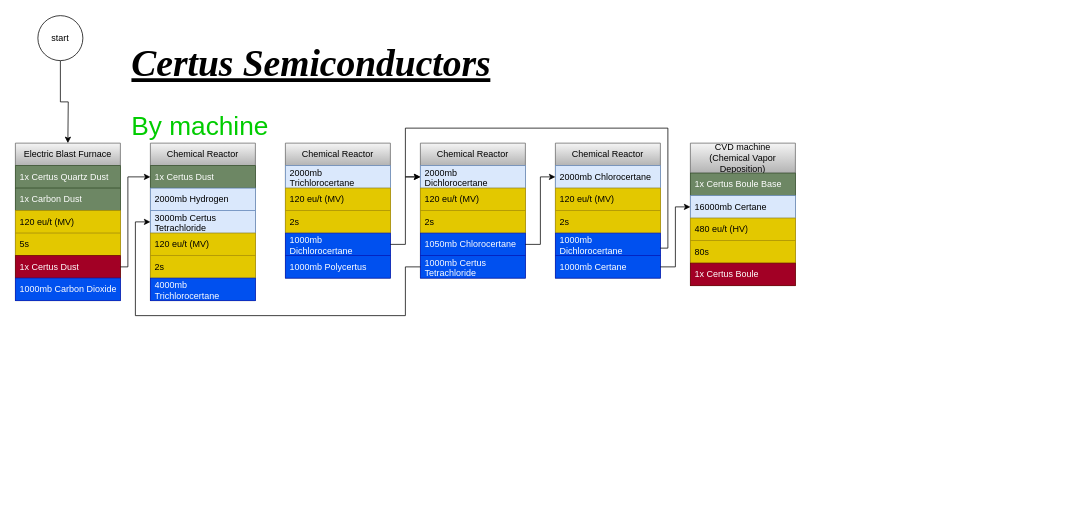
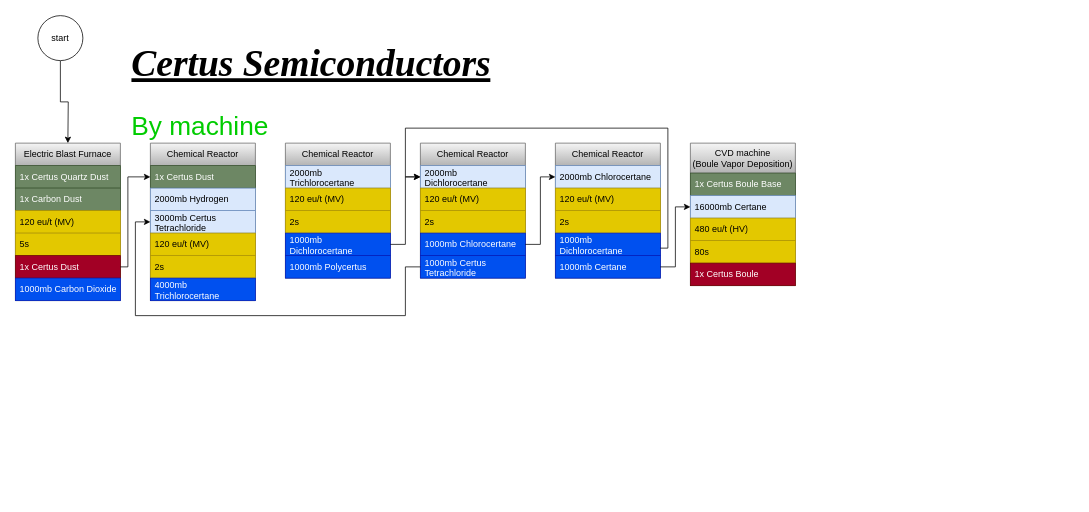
- <mxCell id="44" value="CVD machine&lt;br&gt;(Chemical Vapor Deposition)" style="swimlane;fontStyle=0;childLayout=stackLayout;horizontal=1;startSize=40;horizontalStack=0;resizeParent=1;resizeParentMax=0;resizeLast=0;collapsible=1;marginBottom=0;whiteSpace=wrap;html=1;fillColor=#f5f5f5;gradientColor=#b3b3b3;strokeColor=#666666;" vertex="1" parent="1"><mxGeometry x="920" y="190" width="140" height="190" as="geometry" /></mxCell>
+ <mxCell id="44" value="CVD machine&lt;br&gt;(Boule Vapor Deposition)" style="swimlane;fontStyle=0;childLayout=stackLayout;horizontal=1;startSize=40;horizontalStack=0;resizeParent=1;resizeParentMax=0;resizeLast=0;collapsible=1;marginBottom=0;whiteSpace=wrap;html=1;fillColor=#f5f5f5;gradientColor=#b3b3b3;strokeColor=#666666;" vertex="1" parent="1"><mxGeometry x="920" y="190" width="140" height="190" as="geometry" /></mxCell>
- <mxCell id="32" value="1050mb Chlorocertane" style="text;strokeColor=#001DBC;fillColor=#0050ef;align=left;verticalAlign=middle;spacingLeft=4;spacingRight=4;overflow=hidden;points=[[0,0.5],[1,0.5]];portConstraint=eastwest;rotatable=0;whiteSpace=wrap;html=1;fontColor=#ffffff;" vertex="1" parent="28"><mxGeometry y="120" width="140" height="30" as="geometry" /></mxCell>
+ <mxCell id="32" value="1000mb Chlorocertane" style="text;strokeColor=#001DBC;fillColor=#0050ef;align=left;verticalAlign=middle;spacingLeft=4;spacingRight=4;overflow=hidden;points=[[0,0.5],[1,0.5]];portConstraint=eastwest;rotatable=0;whiteSpace=wrap;html=1;fontColor=#ffffff;" vertex="1" parent="28"><mxGeometry y="120" width="140" height="30" as="geometry" /></mxCell>
